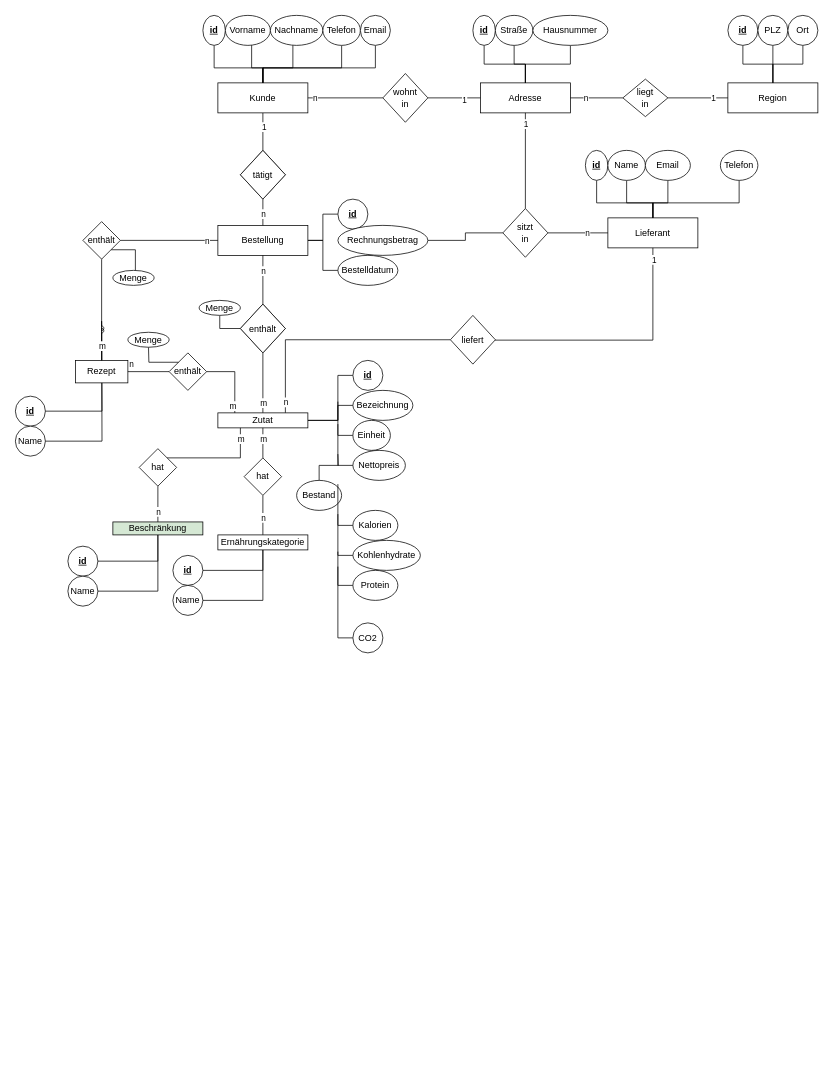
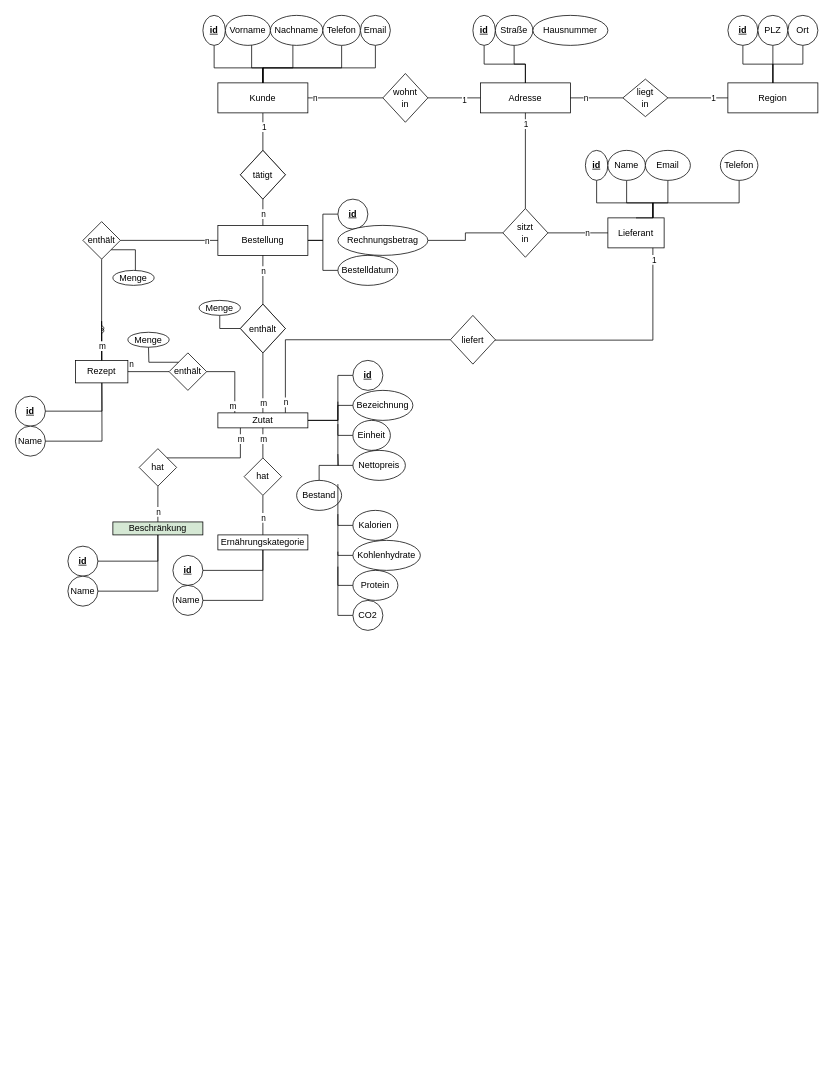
- <mxCell id="10" style="edgeStyle=orthogonalEdgeStyle;rounded=0;jumpStyle=arc;orthogonalLoop=1;jettySize=auto;html=1;endArrow=none;endFill=0;" edge="1" parent="1" source="11" target="5"><mxGeometry relative="1" as="geometry" /></mxCell>
- <mxCell id="43" value="Lieferant" style="whiteSpace=wrap;html=1;align=center;labelBackgroundColor=none;" vertex="1" parent="1"><mxGeometry x="810" y="290" width="120" height="40" as="geometry" /></mxCell>
+ <mxCell id="43" value="Lieferant" style="whiteSpace=wrap;html=1;align=center;labelBackgroundColor=none;" vertex="1" parent="1"><mxGeometry x="810" y="290" width="75" height="40" as="geometry" /></mxCell>
- <mxCell id="89" value="CO2" style="ellipse;whiteSpace=wrap;html=1;align=center;labelBackgroundColor=none;" vertex="1" parent="1"><mxGeometry x="470" y="830" width="40" height="40" as="geometry" /></mxCell>
+ <mxCell id="89" value="CO2" style="ellipse;whiteSpace=wrap;html=1;align=center;labelBackgroundColor=none;" vertex="1" parent="1"><mxGeometry x="470" y="800" width="40" height="40" as="geometry" /></mxCell>
